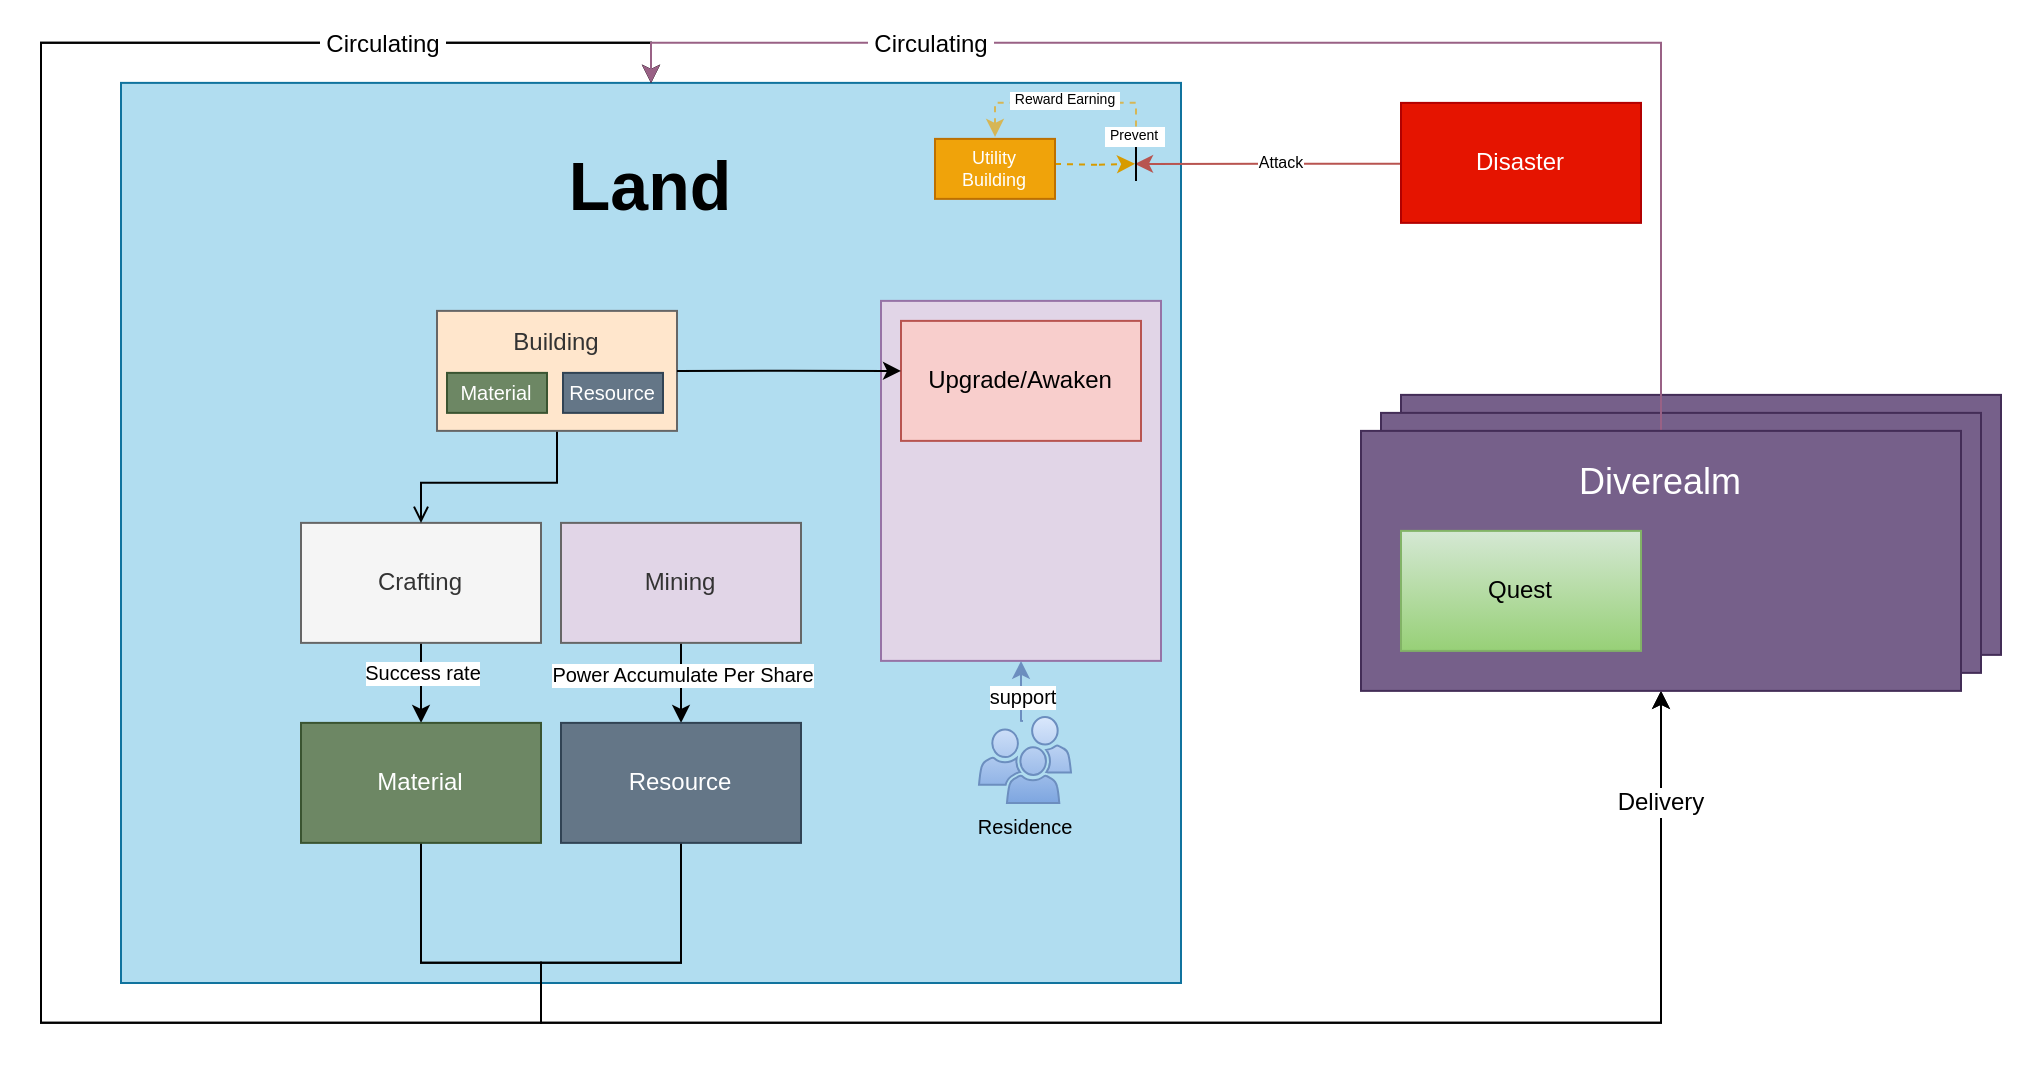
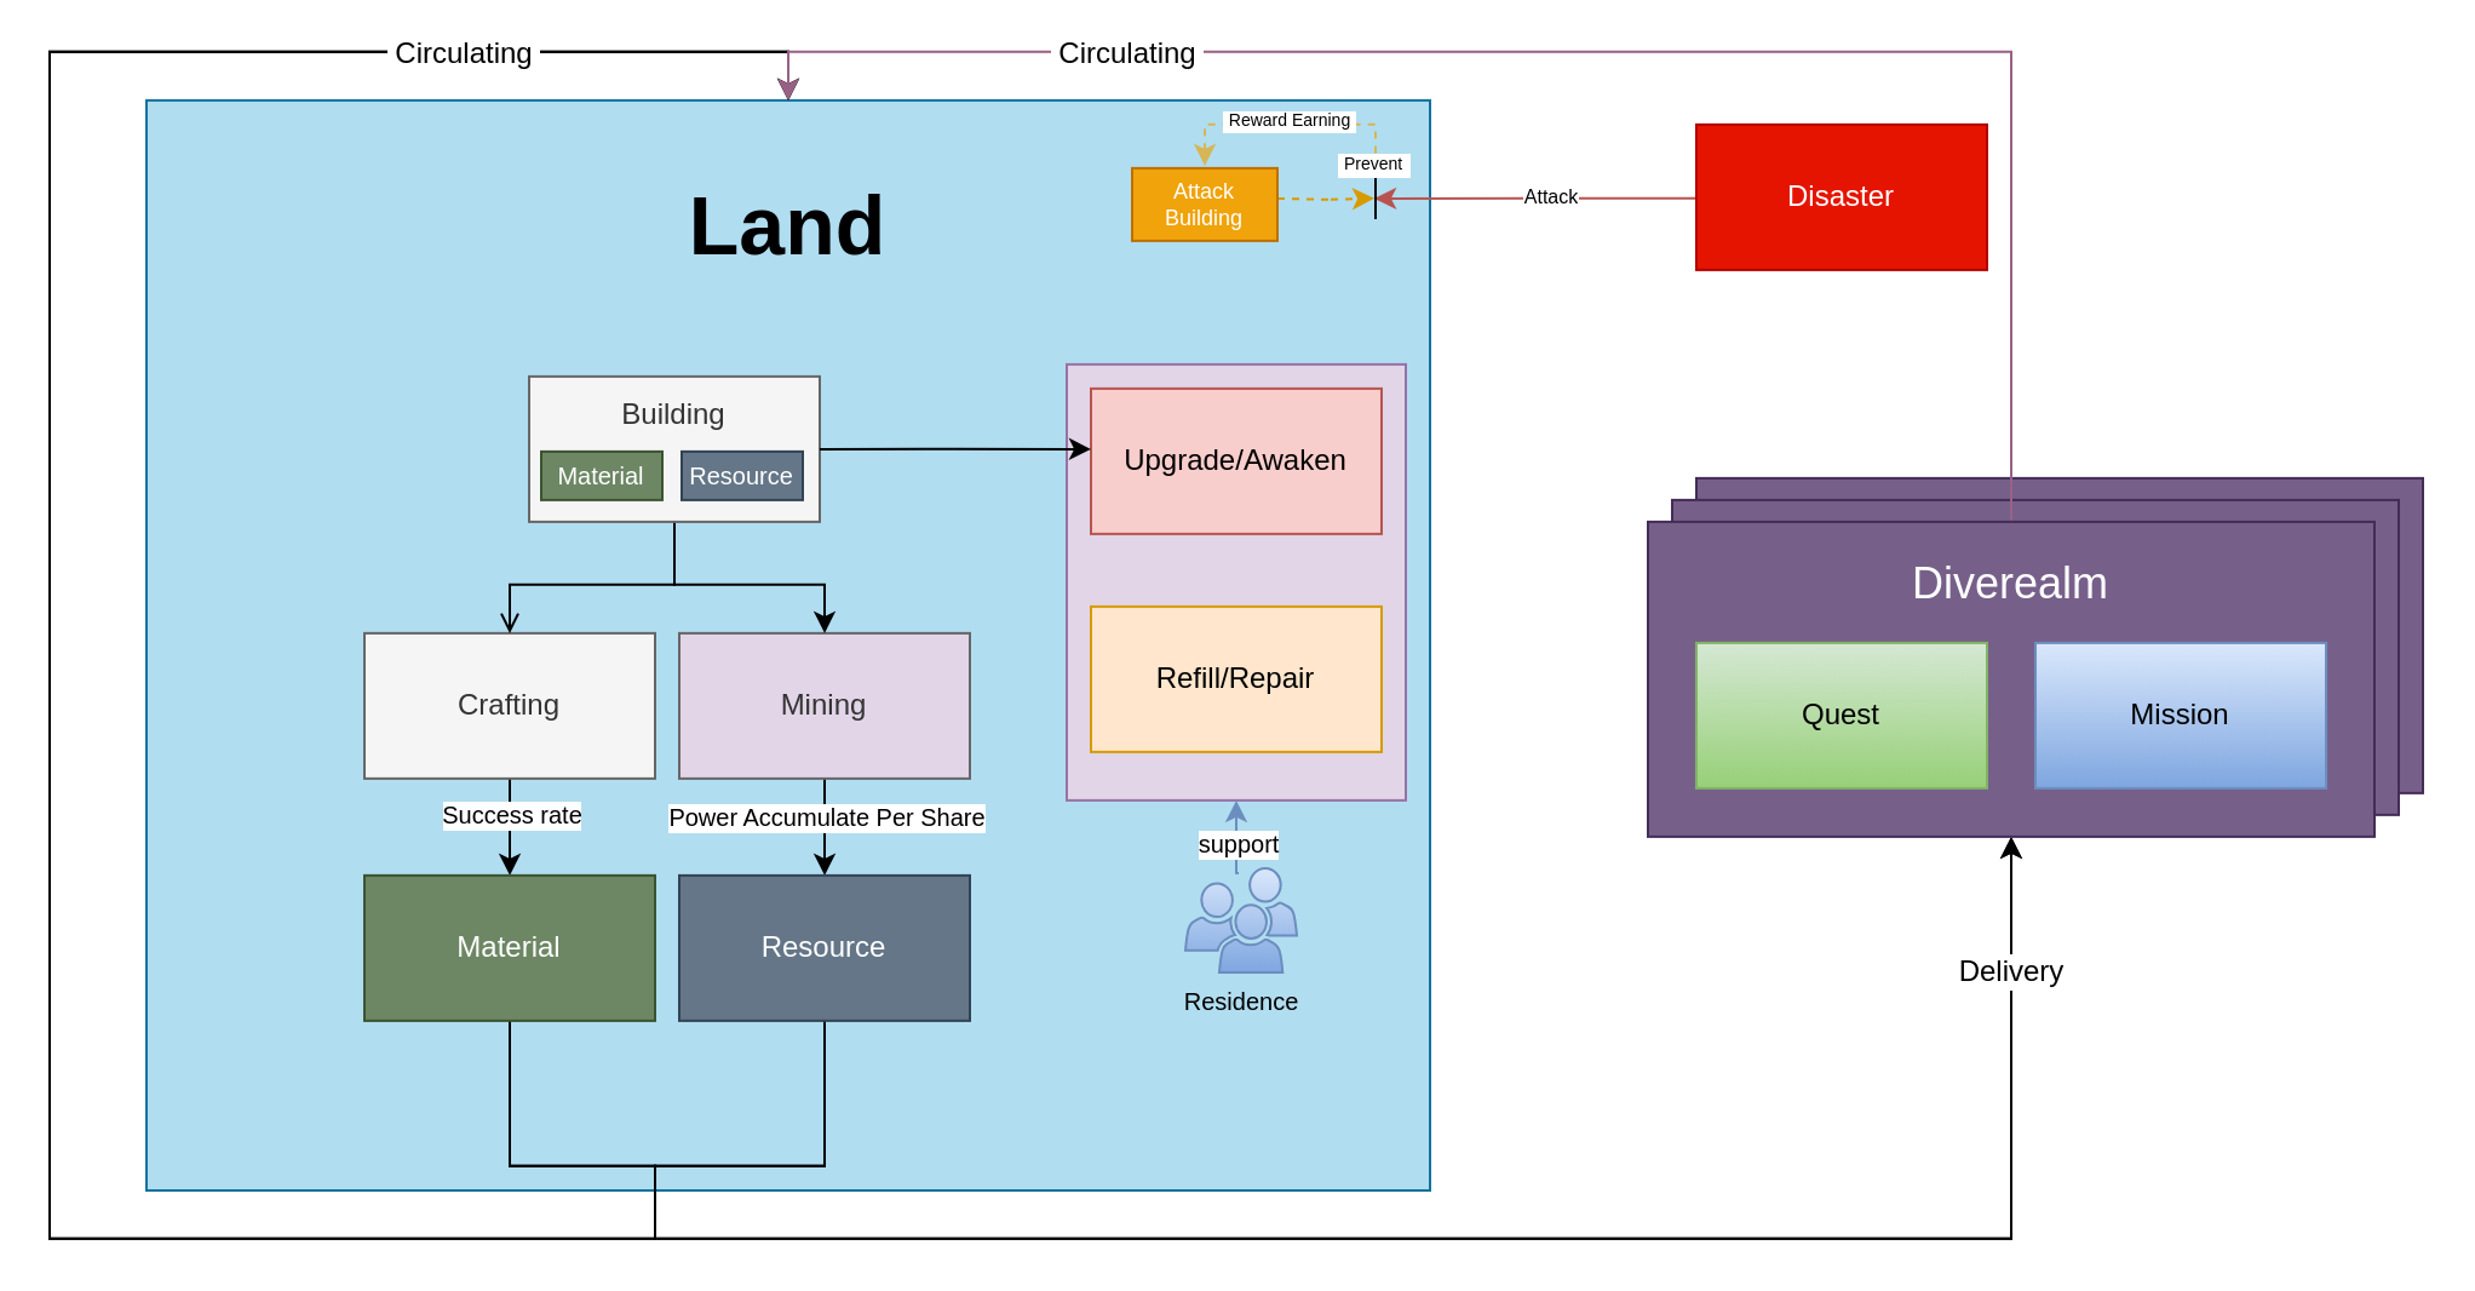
- <mxCell id="32" value="Utility&lt;br style=&quot;font-size: 9px;&quot;&gt;Building" style="rounded=0;whiteSpace=wrap;html=1;fontSize=9;fillColor=#f0a30a;fontColor=#FFFFFF;strokeColor=#BD7000;" parent="1" vertex="1"><mxGeometry x="467" y="68.94" width="60" height="30" as="geometry" /></mxCell>
+ <mxCell id="32" value="Attack&lt;br style=&quot;font-size: 9px;&quot;&gt;Building" style="rounded=0;whiteSpace=wrap;html=1;fontSize=9;fillColor=#f0a30a;fontColor=#FFFFFF;strokeColor=#BD7000;" parent="1" vertex="1"><mxGeometry x="467" y="68.94" width="60" height="30" as="geometry" /></mxCell>
- <mxCell id="13" value="Building&lt;br&gt;&lt;br&gt;&lt;br&gt;" style="rounded=0;whiteSpace=wrap;html=1;fillColor=#ffe6cc;fontColor=#333333;strokeColor=#666666;" parent="1" vertex="1"><mxGeometry x="218" y="154.94" width="120" height="60" as="geometry" /></mxCell>
+ <mxCell id="13" value="Building&lt;br&gt;&lt;br&gt;&lt;br&gt;" style="rounded=0;whiteSpace=wrap;html=1;fillColor=#f5f5f5;fontColor=#333333;strokeColor=#666666;" parent="1" vertex="1"><mxGeometry x="218" y="154.94" width="120" height="60" as="geometry" /></mxCell>
+ <mxCell id="12" style="edgeStyle=orthogonalEdgeStyle;rounded=0;orthogonalLoop=1;jettySize=auto;html=1;exitX=0.5;exitY=1;exitDx=0;exitDy=0;fontSize=18;" parent="1" source="13" target="10" edge="1"><mxGeometry relative="1" as="geometry"><Array as="points"><mxPoint x="278" y="240.94" /><mxPoint x="340" y="240.94" /></Array></mxGeometry></mxCell>
+ <mxCell id="37" value="Refill/Repair" style="rounded=0;whiteSpace=wrap;html=1;fillColor=#ffe6cc;strokeColor=#d79b00;" parent="1" vertex="1"><mxGeometry x="450" y="249.94" width="120" height="60" as="geometry" /></mxCell>
+ <mxCell id="27" value="Mission" style="rounded=0;whiteSpace=wrap;html=1;fillColor=#dae8fc;gradientColor=#7ea6e0;strokeColor=#6c8ebf;" parent="1" vertex="1"><mxGeometry x="840" y="264.94" width="120" height="60" as="geometry" /></mxCell>
